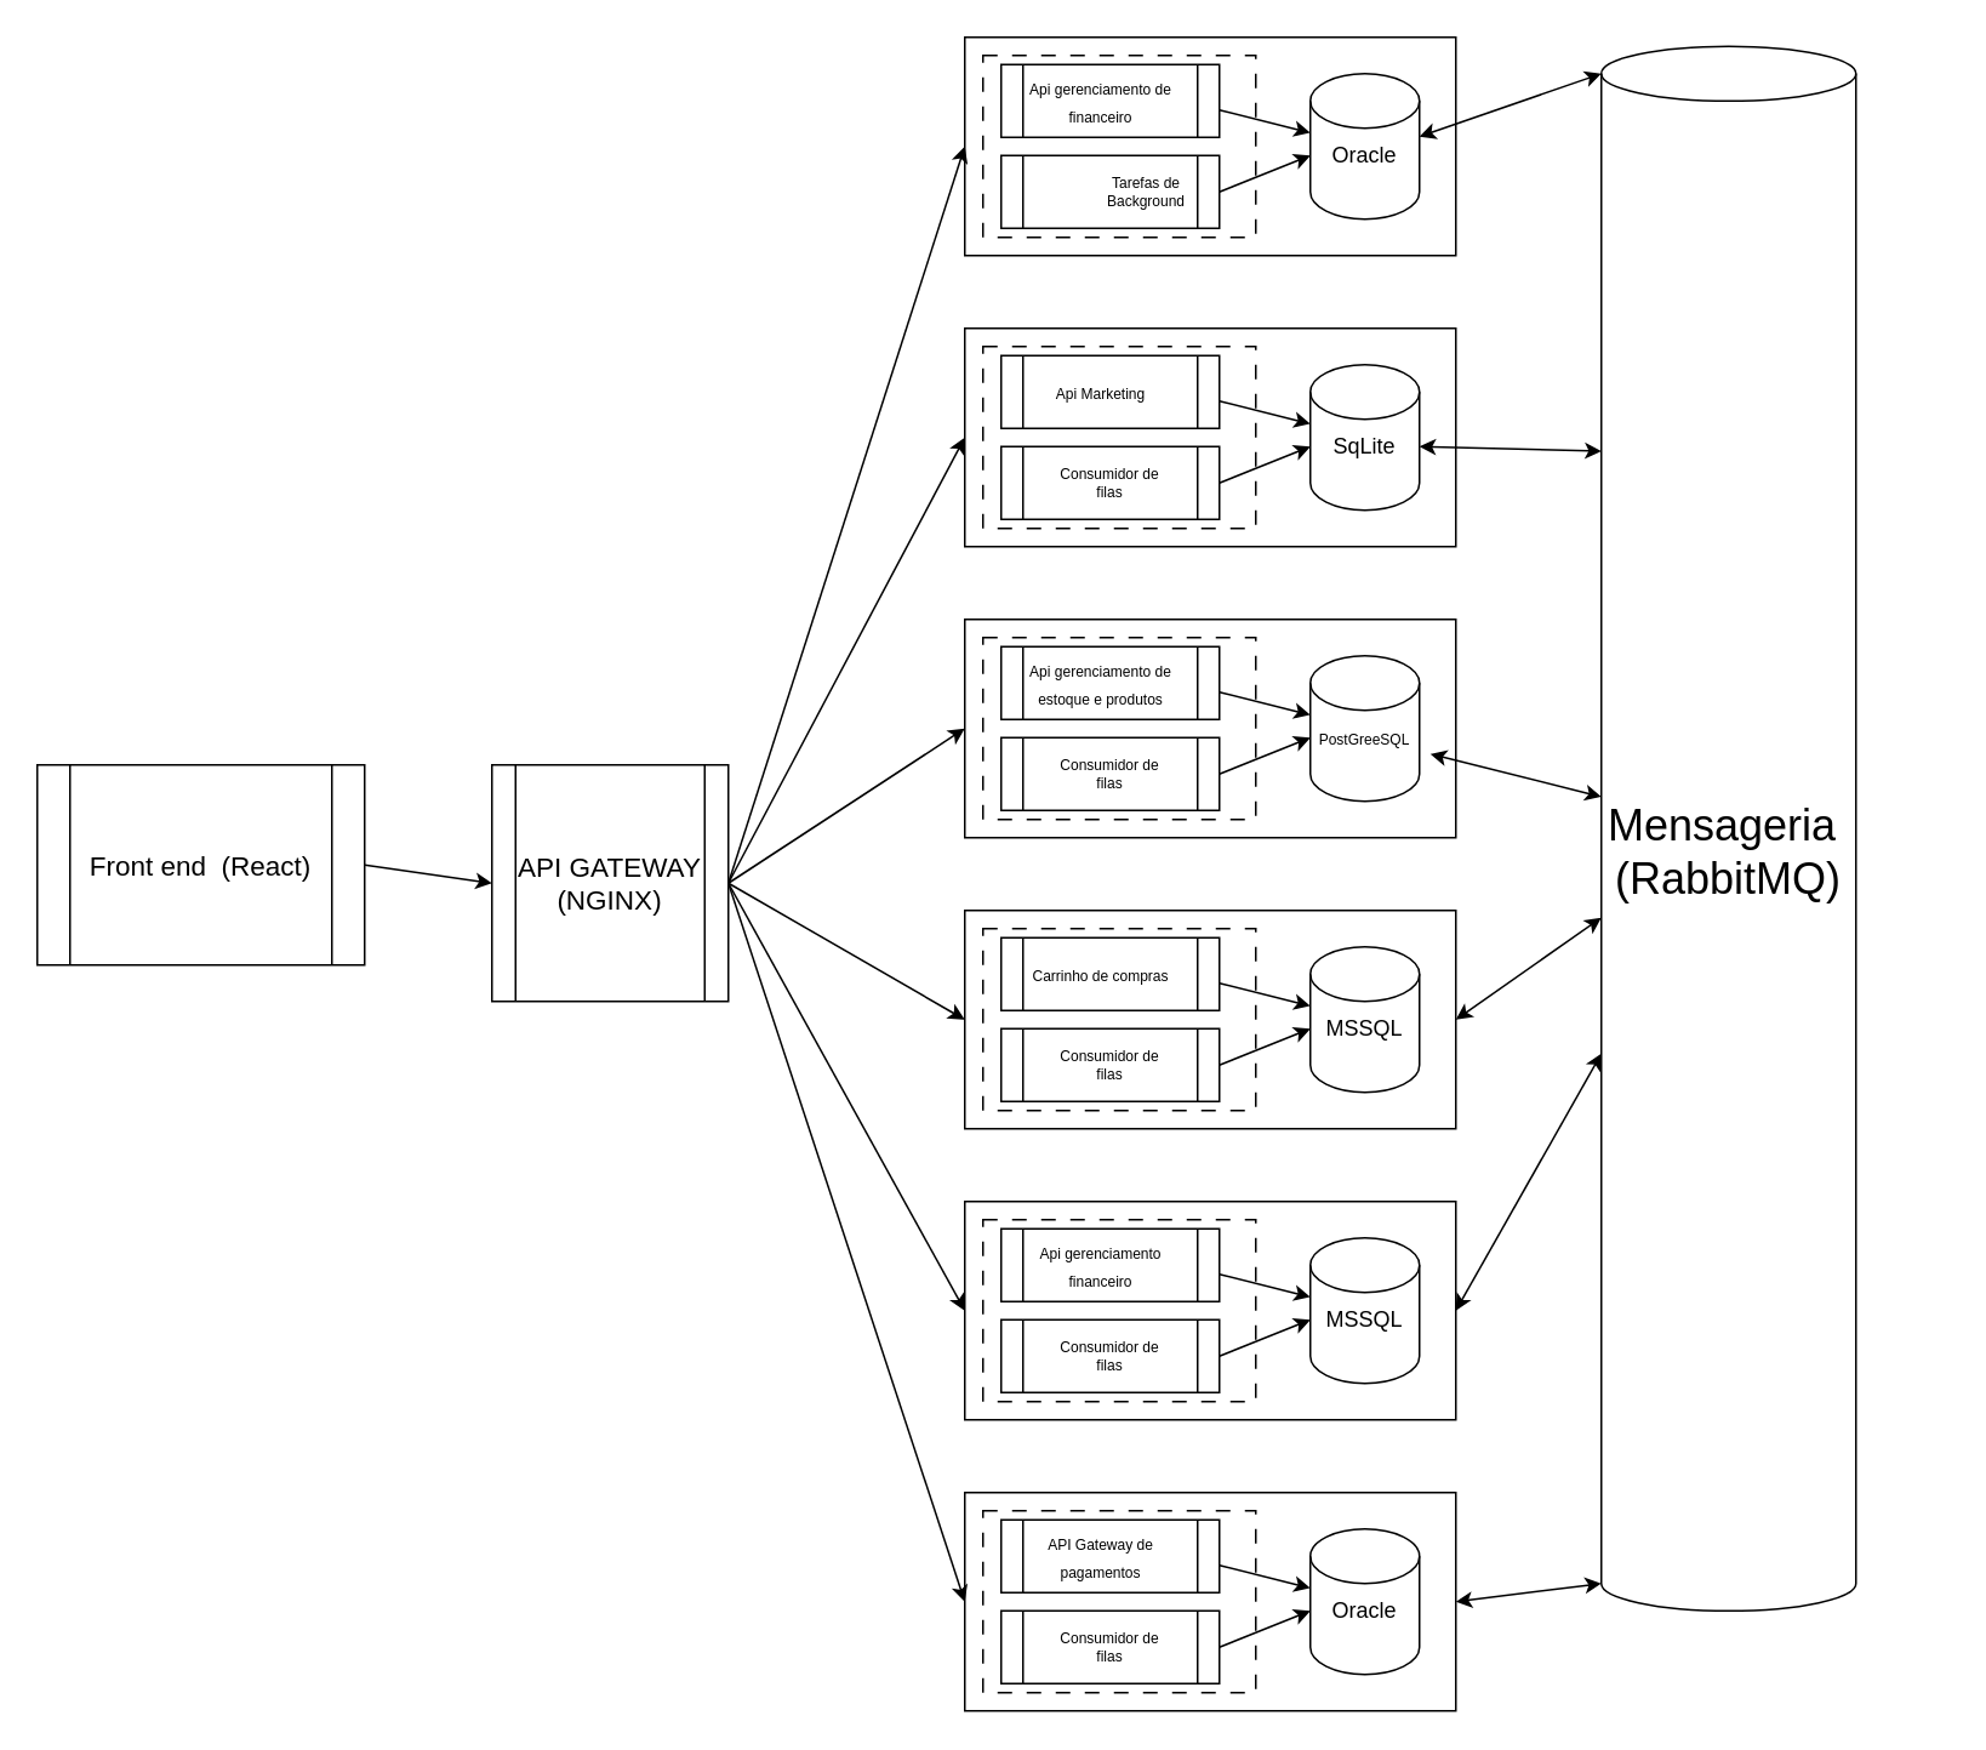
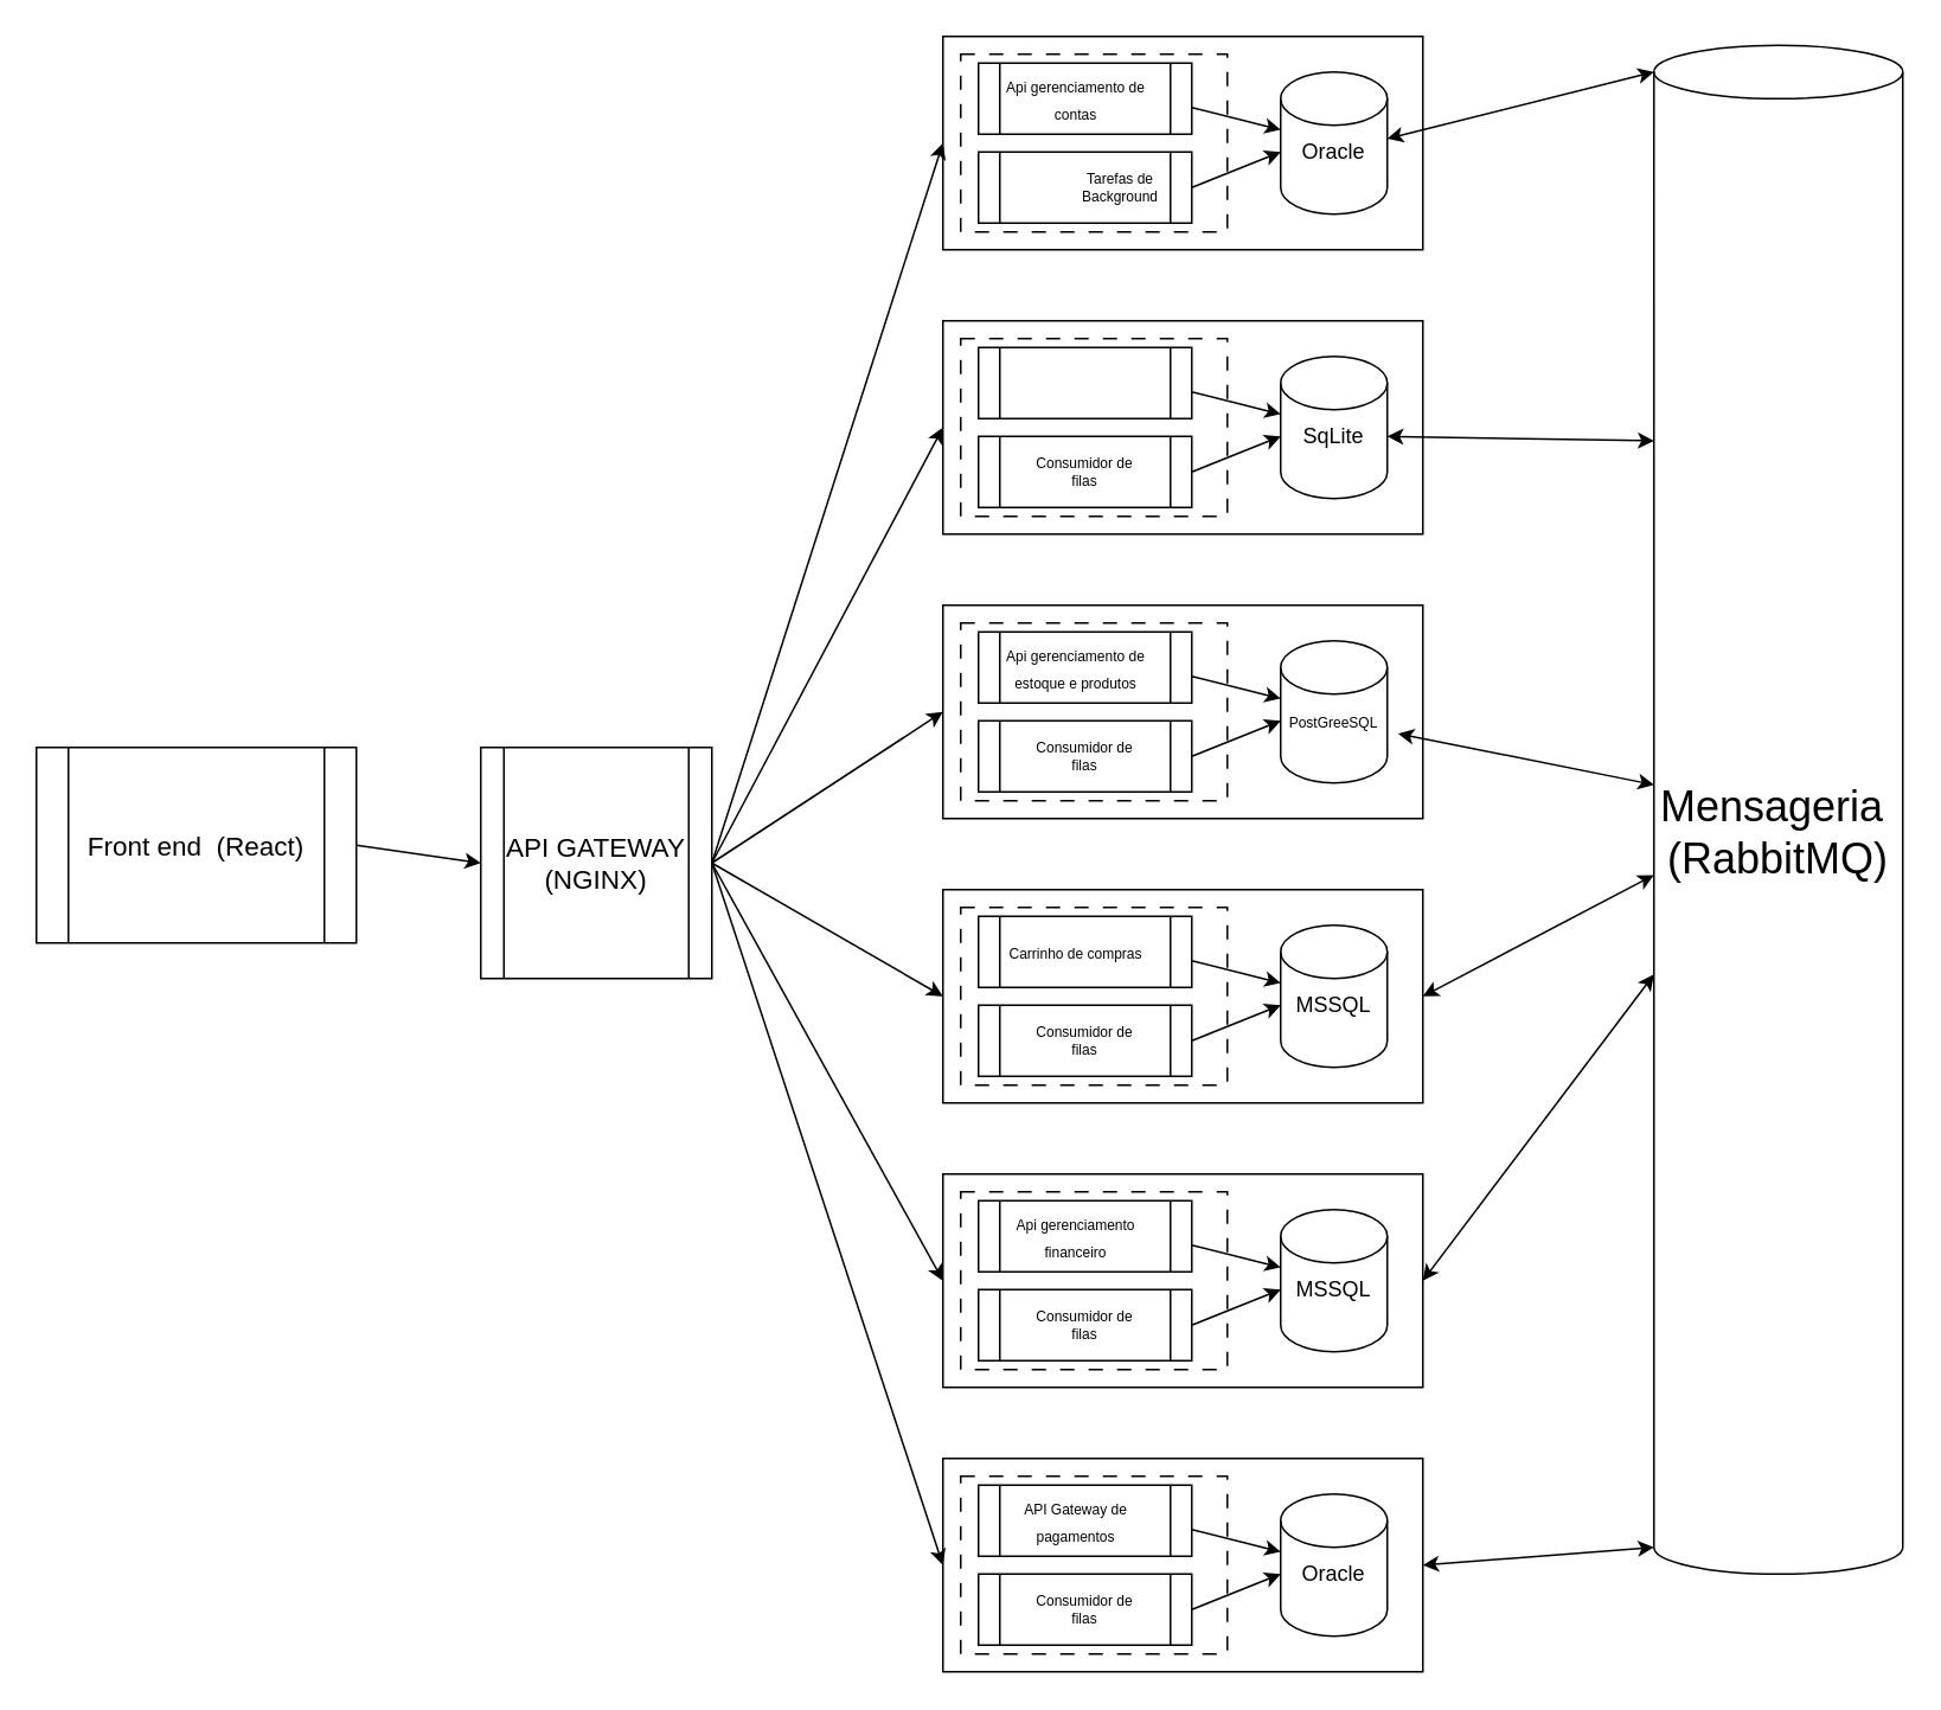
- <mxCell id="12" value="&lt;font style=&quot;font-size: 8px;&quot;&gt;Api gerenciamento de financeiro&lt;/font&gt;" style="text;strokeColor=none;align=center;fillColor=none;html=1;verticalAlign=middle;whiteSpace=wrap;rounded=0;dashed=1;dashPattern=8 8;" parent="1" vertex="1"><mxGeometry x="560" y="40" width="90" height="30" as="geometry" /></mxCell>
+ <mxCell id="12" value="&lt;font style=&quot;font-size: 8px;&quot;&gt;Api gerenciamento de contas&lt;/font&gt;" style="text;strokeColor=none;align=center;fillColor=none;html=1;verticalAlign=middle;whiteSpace=wrap;rounded=0;dashed=1;dashPattern=8 8;" parent="1" vertex="1"><mxGeometry x="560" y="40" width="90" height="30" as="geometry" /></mxCell>
- <mxCell id="23" value="&lt;font style=&quot;font-size: 8px;&quot;&gt;Api Marketing&lt;/font&gt;" style="text;strokeColor=none;align=center;fillColor=none;html=1;verticalAlign=middle;whiteSpace=wrap;rounded=0;dashed=1;dashPattern=8 8;" parent="1" vertex="1"><mxGeometry x="560" y="200" width="90" height="30" as="geometry" /></mxCell>
- <mxCell id="78" value="&lt;font style=&quot;font-size: 24px;&quot;&gt;Mensageria&amp;nbsp; (RabbitMQ)&lt;/font&gt;" style="shape=cylinder3;whiteSpace=wrap;html=1;boundedLbl=1;backgroundOutline=1;size=15;" vertex="1" parent="1"><mxGeometry x="880" y="25" width="140" height="860" as="geometry" /></mxCell>
+ <mxCell id="78" value="&lt;font style=&quot;font-size: 24px;&quot;&gt;Mensageria&amp;nbsp; (RabbitMQ)&lt;/font&gt;" style="shape=cylinder3;whiteSpace=wrap;html=1;boundedLbl=1;backgroundOutline=1;size=15;" vertex="1" parent="1"><mxGeometry x="930" y="25" width="140" height="860" as="geometry" /></mxCell>
